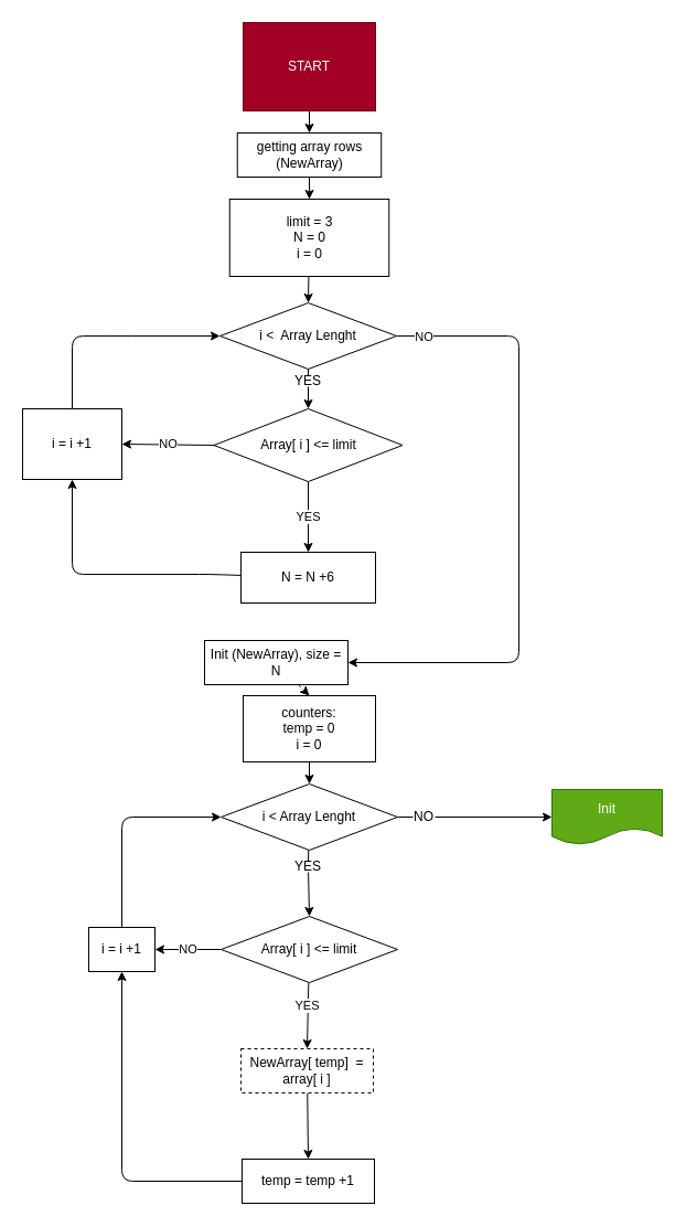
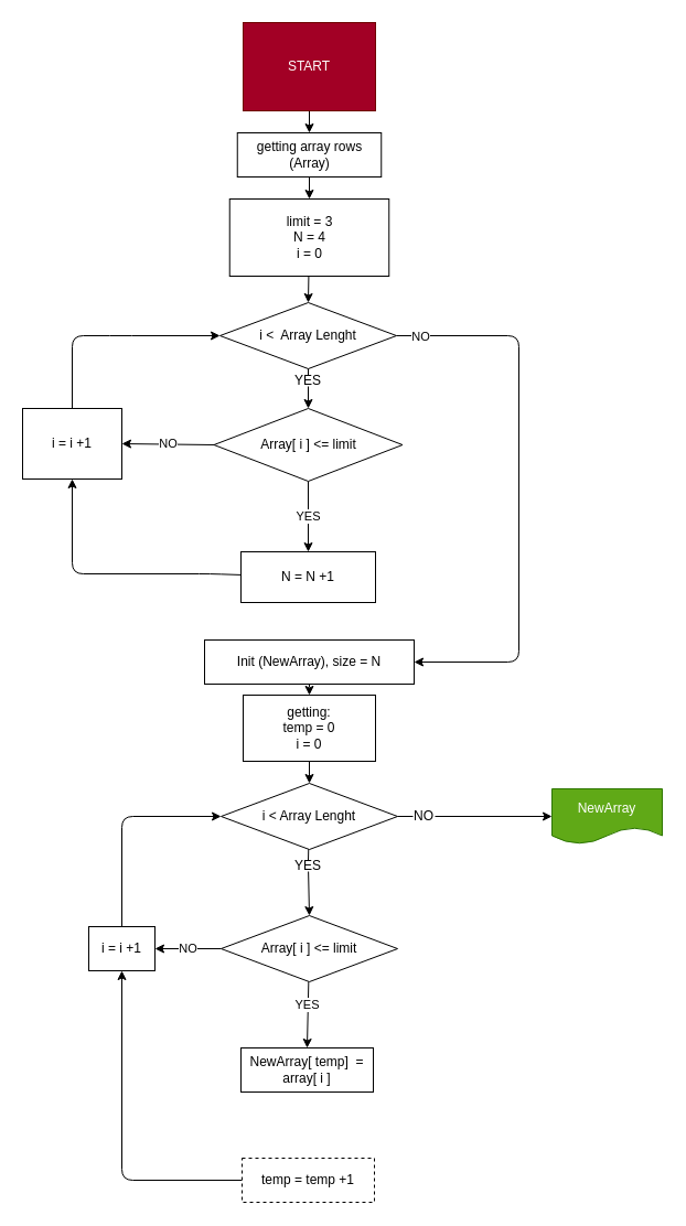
- <mxCell id="4" value="getting array rows (NewArray)" style="rounded=0;whiteSpace=wrap;html=1;" parent="1" vertex="1"><mxGeometry x="214.75" y="120" width="130.5" height="40" as="geometry" /></mxCell>
+ <mxCell id="4" value="getting array rows (Array)" style="rounded=0;whiteSpace=wrap;html=1;" parent="1" vertex="1"><mxGeometry x="214.75" y="120" width="130.5" height="40" as="geometry" /></mxCell>
- <mxCell id="35" value="limit = 3&lt;br&gt;N = 0&lt;br&gt;i = 0" style="rounded=0;whiteSpace=wrap;html=1;" parent="1" vertex="1"><mxGeometry x="207.75" y="180" width="144.5" height="70" as="geometry" /></mxCell>
+ <mxCell id="35" value="limit = 3&lt;br&gt;N = 4&lt;br&gt;i = 0" style="rounded=0;whiteSpace=wrap;html=1;" parent="1" vertex="1"><mxGeometry x="207.75" y="180" width="144.5" height="70" as="geometry" /></mxCell>
- <mxCell id="31" value="N = N +6" style="rounded=0;whiteSpace=wrap;html=1;" parent="1" vertex="1"><mxGeometry x="218" y="500" width="122" height="46" as="geometry" /></mxCell>
+ <mxCell id="31" value="N = N +1" style="rounded=0;whiteSpace=wrap;html=1;" parent="1" vertex="1"><mxGeometry x="218" y="500" width="122" height="46" as="geometry" /></mxCell>
- <mxCell id="6" value="Init (NewArray), size = N" style="rounded=0;whiteSpace=wrap;html=1;" parent="1" vertex="1"><mxGeometry x="185" y="580" width="130" height="40" as="geometry" /></mxCell>
+ <mxCell id="6" value="Init (NewArray), size = N" style="rounded=0;whiteSpace=wrap;html=1;" parent="1" vertex="1"><mxGeometry x="185" y="580" width="190" height="40" as="geometry" /></mxCell>
- <mxCell id="8" value="counters:&lt;br&gt;temp = 0&lt;br&gt;i = 0" style="rounded=0;whiteSpace=wrap;html=1;" parent="1" vertex="1"><mxGeometry x="220" y="630" width="120" height="60" as="geometry" /></mxCell>
+ <mxCell id="8" value="getting:&lt;br&gt;temp = 0&lt;br&gt;i = 0" style="rounded=0;whiteSpace=wrap;html=1;" parent="1" vertex="1"><mxGeometry x="220" y="630" width="120" height="60" as="geometry" /></mxCell>
- <mxCell id="22" value="Init" style="shape=document;whiteSpace=wrap;html=1;boundedLbl=1;fillColor=#60a917;fontColor=#ffffff;strokeColor=#2D7600;" parent="1" vertex="1"><mxGeometry x="500" y="715" width="100" height="50" as="geometry" /></mxCell>
+ <mxCell id="22" value="NewArray" style="shape=document;whiteSpace=wrap;html=1;boundedLbl=1;fillColor=#60a917;fontColor=#ffffff;strokeColor=#2D7600;" parent="1" vertex="1"><mxGeometry x="500" y="715" width="100" height="50" as="geometry" /></mxCell>
- <mxCell id="17" value="NewArray[ temp]&amp;nbsp; = array[ i ]" style="rounded=0;whiteSpace=wrap;html=1;dashed=1;" parent="1" vertex="1"><mxGeometry x="218" y="950" width="120" height="40" as="geometry" /></mxCell>
+ <mxCell id="17" value="NewArray[ temp]&amp;nbsp; = array[ i ]" style="rounded=0;whiteSpace=wrap;html=1;" parent="1" vertex="1"><mxGeometry x="218" y="950" width="120" height="40" as="geometry" /></mxCell>
- <mxCell id="16" style="edgeStyle=none;html=1;entryX=0.5;entryY=0;entryDx=0;entryDy=0;" parent="1" source="17" target="19" edge="1"><mxGeometry relative="1" as="geometry" /></mxCell>
- <mxCell id="19" value="temp = temp +1" style="rounded=0;whiteSpace=wrap;html=1;" parent="1" vertex="1"><mxGeometry x="219" y="1050" width="120" height="40" as="geometry" /></mxCell>
+ <mxCell id="19" value="temp = temp +1" style="rounded=0;whiteSpace=wrap;html=1;dashed=1;" parent="1" vertex="1"><mxGeometry x="219" y="1050" width="120" height="40" as="geometry" /></mxCell>
